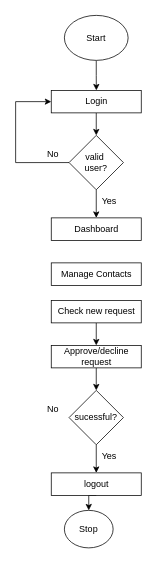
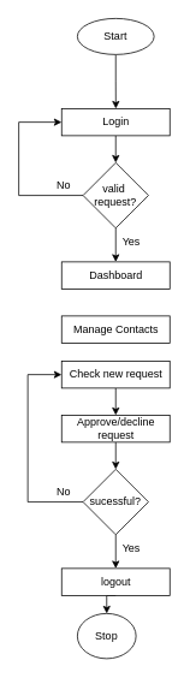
- <mxCell id="3" value="Start" style="ellipse;whiteSpace=wrap;html=1;" vertex="1" parent="1"><mxGeometry x="85" y="20" width="85" height="60" as="geometry" /></mxCell>
+ <mxCell id="3" value="Start" style="ellipse;whiteSpace=wrap;html=1;" vertex="1" parent="1"><mxGeometry x="85" y="20" width="85" height="40" as="geometry" /></mxCell>
- <mxCell id="8" value="valid&amp;nbsp;&lt;div&gt;user?&lt;/div&gt;" style="rhombus;whiteSpace=wrap;html=1;" vertex="1" parent="1"><mxGeometry x="91.25" y="180" width="72.5" height="72.5" as="geometry" /></mxCell>
+ <mxCell id="8" value="valid&amp;nbsp;&lt;div&gt;request?&lt;/div&gt;" style="rhombus;whiteSpace=wrap;html=1;" vertex="1" parent="1"><mxGeometry x="91.25" y="180" width="72.5" height="72.5" as="geometry" /></mxCell>
+ <mxCell id="16" style="edgeStyle=orthogonalEdgeStyle;rounded=0;orthogonalLoop=1;jettySize=auto;html=1;exitX=0;exitY=0.5;exitDx=0;exitDy=0;entryX=0;entryY=0.5;entryDx=0;entryDy=0;" edge="1" parent="1" source="18" target="13"><mxGeometry relative="1" as="geometry"><Array as="points"><mxPoint x="30" y="556" /><mxPoint x="30" y="415" /></Array></mxGeometry></mxCell>
